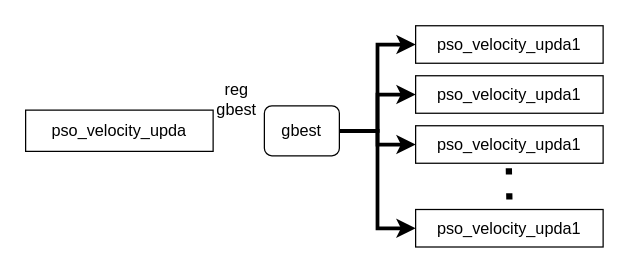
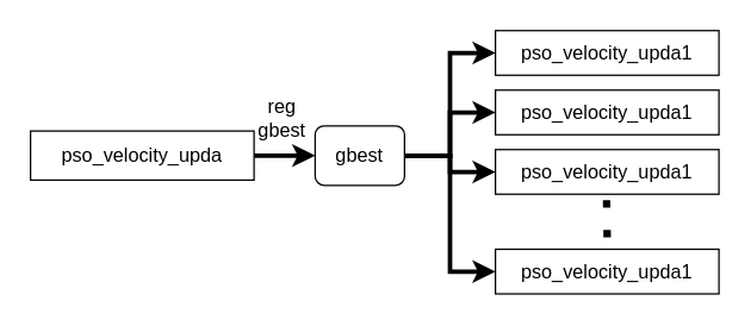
+ <mxCell id="2" style="edgeStyle=orthogonalEdgeStyle;rounded=0;orthogonalLoop=1;jettySize=auto;html=1;exitX=1;exitY=0.5;exitDx=0;exitDy=0;entryX=0;entryY=0.5;entryDx=0;entryDy=0;fontSize=13;strokeWidth=3;" edge="1" parent="1" source="3" target="8"><mxGeometry relative="1" as="geometry" /></mxCell>
